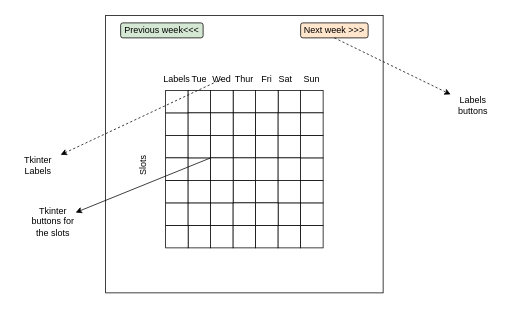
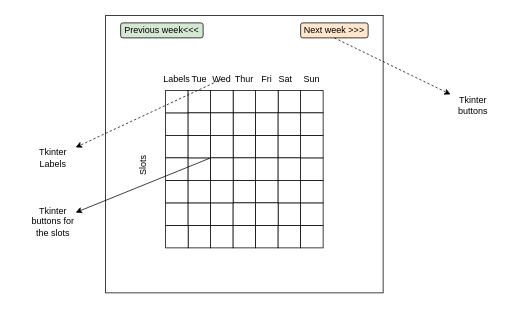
- <mxCell id="63" value="Labels buttons" style="text;html=1;align=center;verticalAlign=middle;whiteSpace=wrap;rounded=0;" vertex="1" parent="1"><mxGeometry x="600" y="125" width="60" height="30" as="geometry" /></mxCell>
+ <mxCell id="63" value="Tkinter buttons" style="text;html=1;align=center;verticalAlign=middle;whiteSpace=wrap;rounded=0;" vertex="1" parent="1"><mxGeometry x="600" y="125" width="60" height="30" as="geometry" /></mxCell>
- <mxCell id="65" value="Tkinter Labels" style="text;html=1;align=center;verticalAlign=middle;whiteSpace=wrap;rounded=0;" vertex="1" parent="1"><mxGeometry x="20" y="205" width="60" height="30" as="geometry" /></mxCell>
+ <mxCell id="65" value="Tkinter Labels" style="text;html=1;align=center;verticalAlign=middle;whiteSpace=wrap;rounded=0;" vertex="1" parent="1"><mxGeometry x="40" y="195" width="60" height="30" as="geometry" /></mxCell>
